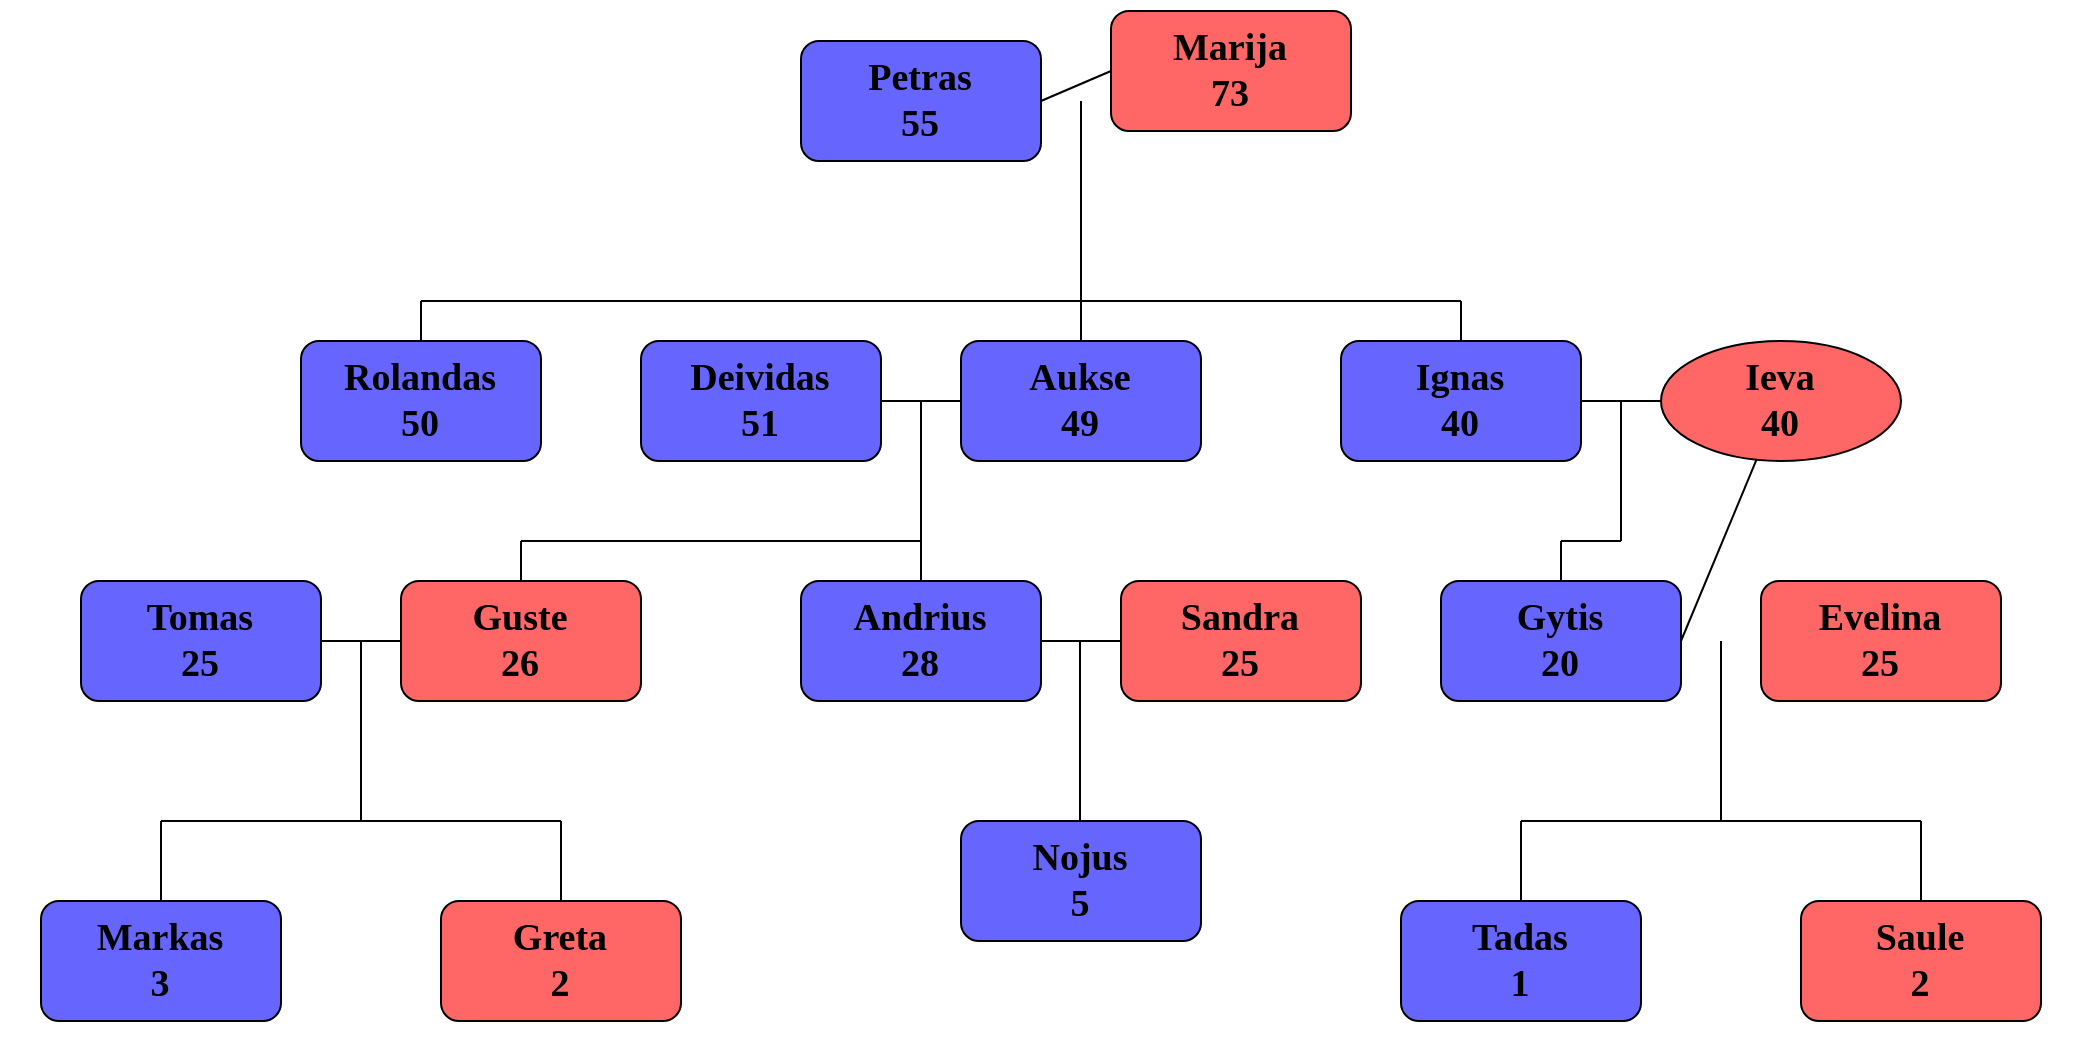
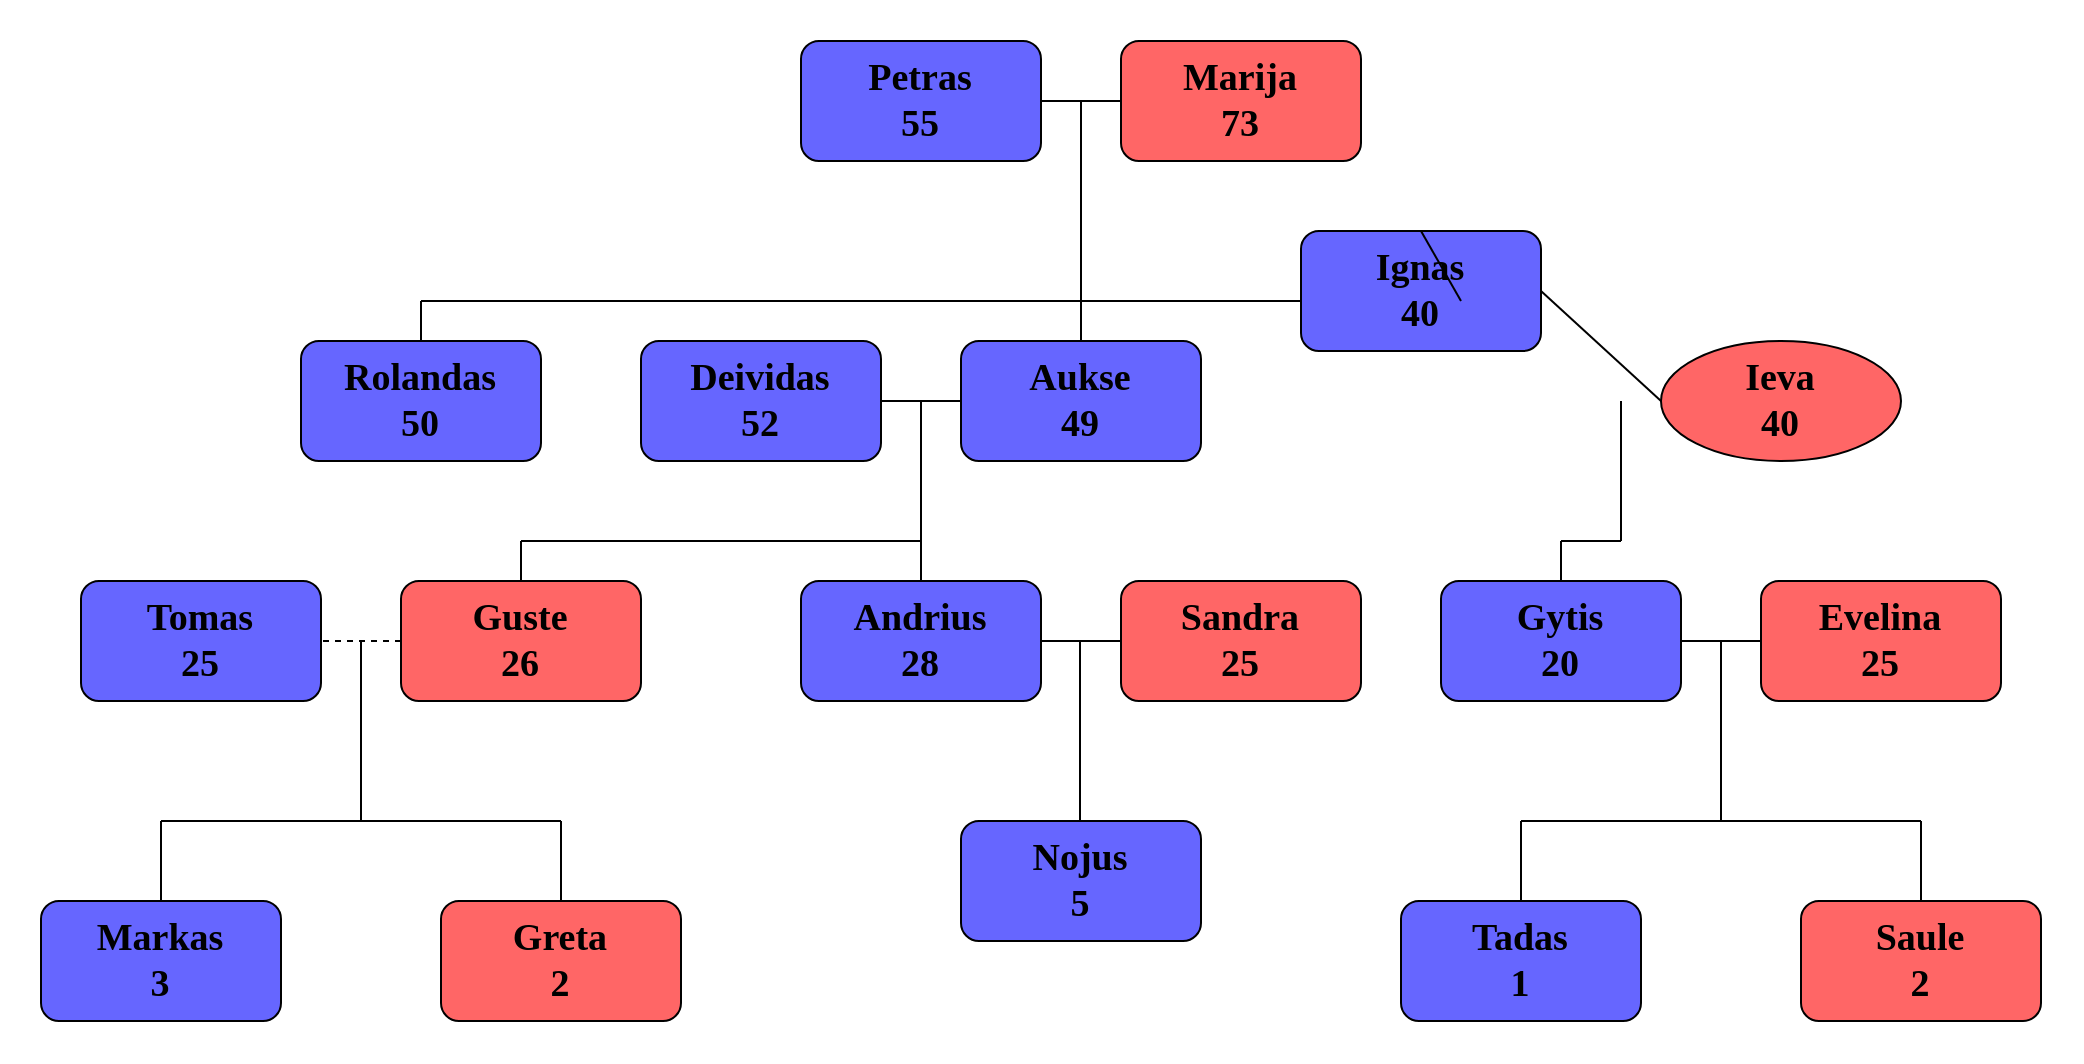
- <mxCell id="3" value="Marija&lt;br&gt;73&lt;br&gt;" style="rounded=1;whiteSpace=wrap;html=1;fillColor=#FF6666;fontFamily=Tahoma;fontStyle=1;fontSize=19;" parent="1" vertex="1"><mxGeometry x="555" y="5" width="120" height="60" as="geometry" /></mxCell>
+ <mxCell id="3" value="Marija&lt;br&gt;73&lt;br&gt;" style="rounded=1;whiteSpace=wrap;html=1;fillColor=#FF6666;fontFamily=Tahoma;fontStyle=1;fontSize=19;" parent="1" vertex="1"><mxGeometry x="560" y="20" width="120" height="60" as="geometry" /></mxCell>
- <mxCell id="8" value="Deividas&lt;br&gt;51" style="rounded=1;whiteSpace=wrap;html=1;fontFamily=Tahoma;fontStyle=1;fontSize=19;fillColor=#6666FF;" parent="1" vertex="1"><mxGeometry x="320" y="170" width="120" height="60" as="geometry" /></mxCell>
+ <mxCell id="8" value="Deividas&lt;br&gt;52" style="rounded=1;whiteSpace=wrap;html=1;fontFamily=Tahoma;fontStyle=1;fontSize=19;fillColor=#6666FF;" parent="1" vertex="1"><mxGeometry x="320" y="170" width="120" height="60" as="geometry" /></mxCell>
- <mxCell id="12" value="Ignas&lt;br&gt;40" style="rounded=1;whiteSpace=wrap;html=1;fontFamily=Tahoma;fontStyle=1;fontSize=19;fillColor=#6666FF;" parent="1" vertex="1"><mxGeometry x="670" y="170" width="120" height="60" as="geometry" /></mxCell>
+ <mxCell id="12" value="Ignas&lt;br&gt;40" style="rounded=1;whiteSpace=wrap;html=1;fontFamily=Tahoma;fontStyle=1;fontSize=19;fillColor=#6666FF;" parent="1" vertex="1"><mxGeometry x="650" y="115" width="120" height="60" as="geometry" /></mxCell>
- <mxCell id="23" value="" style="endArrow=none;html=1;rounded=0;exitX=1;exitY=0.5;exitDx=0;exitDy=0;fontFamily=Tahoma;fontStyle=1;fontSize=19;" parent="1" source="21" target="14" edge="1"><mxGeometry width="50" height="50" relative="1" as="geometry"><mxPoint x="730" y="340" as="sourcePoint" /><mxPoint x="780" y="290" as="targetPoint" /></mxGeometry></mxCell>
+ <mxCell id="23" value="" style="endArrow=none;html=1;rounded=0;entryX=0;entryY=0.5;entryDx=0;entryDy=0;exitX=1;exitY=0.5;exitDx=0;exitDy=0;fontFamily=Tahoma;fontStyle=1;fontSize=19;" parent="1" source="21" target="22" edge="1"><mxGeometry width="50" height="50" relative="1" as="geometry"><mxPoint x="730" y="340" as="sourcePoint" /><mxPoint x="780" y="290" as="targetPoint" /></mxGeometry></mxCell>
- <mxCell id="38" value="" style="endArrow=none;html=1;rounded=0;entryX=1;entryY=0.5;entryDx=0;entryDy=0;exitX=0;exitY=0.5;exitDx=0;exitDy=0;fontFamily=Tahoma;fontStyle=1;fontSize=19;" parent="1" source="35" target="37" edge="1"><mxGeometry width="50" height="50" relative="1" as="geometry"><mxPoint x="310" y="330" as="sourcePoint" /><mxPoint x="360" y="280" as="targetPoint" /></mxGeometry></mxCell>
+ <mxCell id="38" value="" style="endArrow=none;html=1;rounded=0;entryX=1;entryY=0.5;entryDx=0;entryDy=0;exitX=0;exitY=0.5;exitDx=0;exitDy=0;fontFamily=Tahoma;fontStyle=1;fontSize=19;dashed=1;" parent="1" source="35" target="37" edge="1"><mxGeometry width="50" height="50" relative="1" as="geometry"><mxPoint x="310" y="330" as="sourcePoint" /><mxPoint x="360" y="280" as="targetPoint" /></mxGeometry></mxCell>
